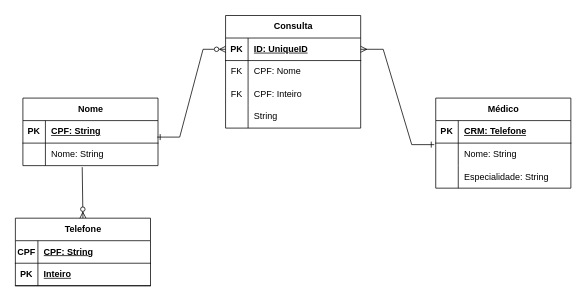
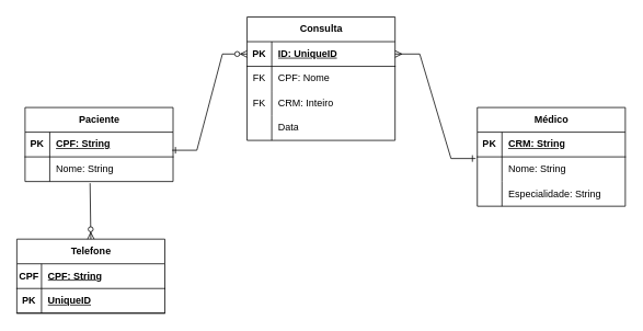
- <mxCell id="28" value="CPF: Inteiro" style="shape=partialRectangle;connectable=0;fillColor=none;top=0;left=0;bottom=0;right=0;align=left;spacingLeft=6;fontStyle=0;overflow=hidden;whiteSpace=wrap;html=1;" vertex="1" parent="26"><mxGeometry x="30" width="150" height="30" as="geometry"><mxRectangle width="150" height="30" as="alternateBounds" /></mxGeometry></mxCell>
+ <mxCell id="28" value="CRM: Inteiro" style="shape=partialRectangle;connectable=0;fillColor=none;top=0;left=0;bottom=0;right=0;align=left;spacingLeft=6;fontStyle=0;overflow=hidden;whiteSpace=wrap;html=1;" vertex="1" parent="26"><mxGeometry x="30" width="150" height="30" as="geometry"><mxRectangle width="150" height="30" as="alternateBounds" /></mxGeometry></mxCell>
- <mxCell id="12" value="Nome" style="shape=table;startSize=30;container=1;collapsible=1;childLayout=tableLayout;fixedRows=1;rowLines=0;fontStyle=1;align=center;resizeLast=1;html=1;" vertex="1" parent="1"><mxGeometry x="30" y="130" width="180" height="90" as="geometry" /></mxCell>
+ <mxCell id="12" value="Paciente" style="shape=table;startSize=30;container=1;collapsible=1;childLayout=tableLayout;fixedRows=1;rowLines=0;fontStyle=1;align=center;resizeLast=1;html=1;" vertex="1" parent="1"><mxGeometry x="30" y="130" width="180" height="90" as="geometry" /></mxCell>
- <mxCell id="31" value="String" style="shape=partialRectangle;connectable=0;fillColor=none;top=0;left=0;bottom=0;right=0;align=left;spacingLeft=6;overflow=hidden;whiteSpace=wrap;html=1;" vertex="1" parent="29"><mxGeometry x="30" width="150" height="30" as="geometry"><mxRectangle width="150" height="30" as="alternateBounds" /></mxGeometry></mxCell>
+ <mxCell id="31" value="Data" style="shape=partialRectangle;connectable=0;fillColor=none;top=0;left=0;bottom=0;right=0;align=left;spacingLeft=6;overflow=hidden;whiteSpace=wrap;html=1;" vertex="1" parent="29"><mxGeometry x="30" width="150" height="30" as="geometry"><mxRectangle width="150" height="30" as="alternateBounds" /></mxGeometry></mxCell>
- <mxCell id="5" value="CRM: Telefone" style="shape=partialRectangle;connectable=0;fillColor=none;top=0;left=0;bottom=0;right=0;align=left;spacingLeft=6;fontStyle=5;overflow=hidden;whiteSpace=wrap;html=1;" vertex="1" parent="3"><mxGeometry x="30" width="150" height="30" as="geometry"><mxRectangle width="150" height="30" as="alternateBounds" /></mxGeometry></mxCell>
+ <mxCell id="5" value="CRM: String" style="shape=partialRectangle;connectable=0;fillColor=none;top=0;left=0;bottom=0;right=0;align=left;spacingLeft=6;fontStyle=5;overflow=hidden;whiteSpace=wrap;html=1;" vertex="1" parent="3"><mxGeometry x="30" width="150" height="30" as="geometry"><mxRectangle width="150" height="30" as="alternateBounds" /></mxGeometry></mxCell>
- <mxCell id="40" value="Inteiro" style="shape=partialRectangle;connectable=0;fillColor=none;top=0;left=0;bottom=0;right=0;align=left;spacingLeft=6;fontStyle=5;overflow=hidden;whiteSpace=wrap;html=1;" vertex="1" parent="38"><mxGeometry x="30" width="150" height="30" as="geometry"><mxRectangle width="150" height="30" as="alternateBounds" /></mxGeometry></mxCell>
+ <mxCell id="40" value="UniqueID" style="shape=partialRectangle;connectable=0;fillColor=none;top=0;left=0;bottom=0;right=0;align=left;spacingLeft=6;fontStyle=5;overflow=hidden;whiteSpace=wrap;html=1;" vertex="1" parent="38"><mxGeometry x="30" width="150" height="30" as="geometry"><mxRectangle width="150" height="30" as="alternateBounds" /></mxGeometry></mxCell>
